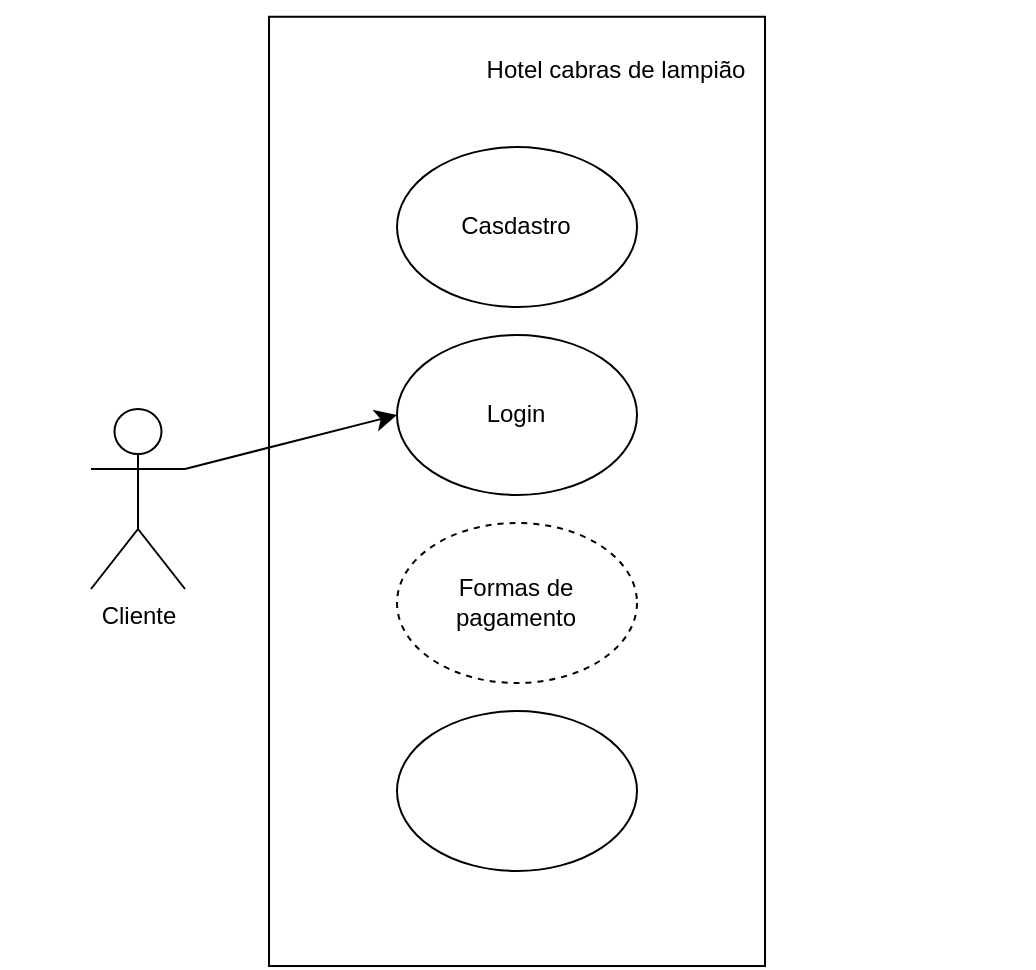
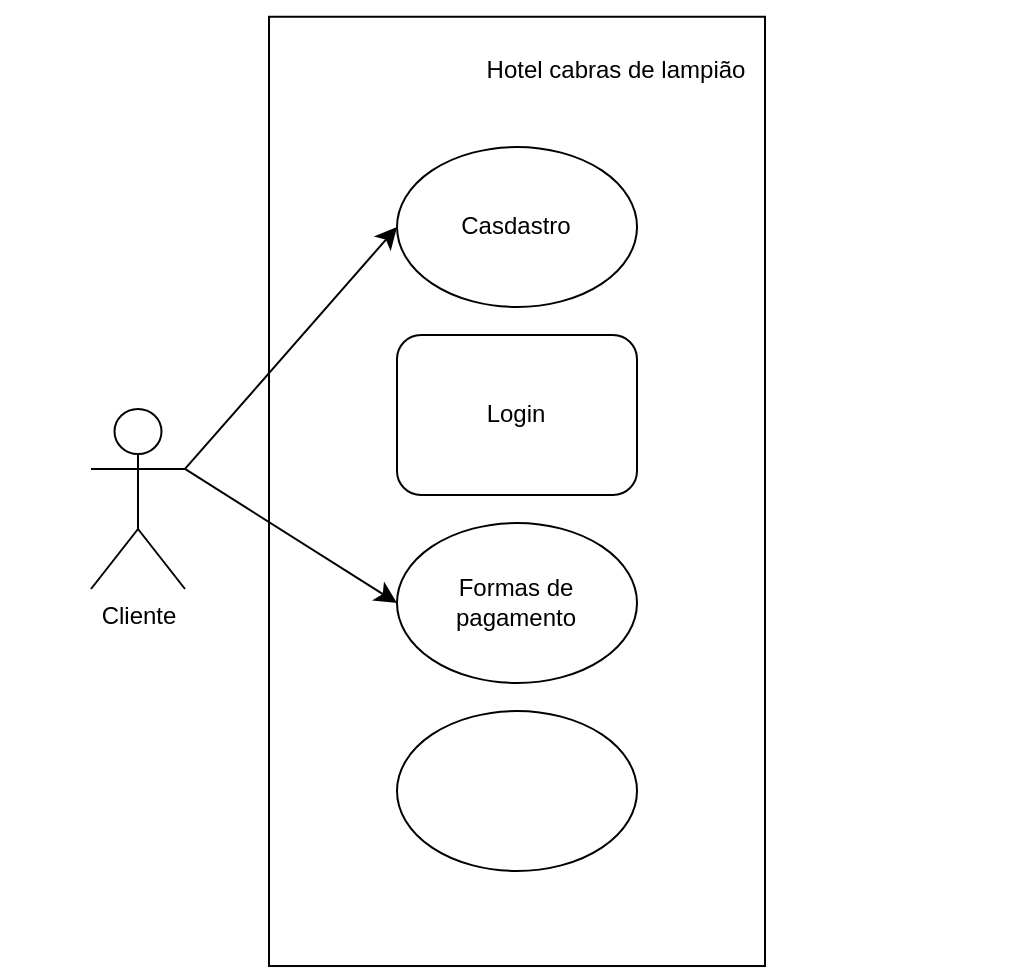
+ <mxCell id="4" style="edgeStyle=none;curved=1;rounded=0;orthogonalLoop=1;jettySize=auto;html=1;exitX=1;exitY=0.333;exitDx=0;exitDy=0;exitPerimeter=0;entryX=0;entryY=0.5;entryDx=0;entryDy=0;fontSize=12;startSize=8;endSize=8;" edge="1" parent="1" source="7" target="3"><mxGeometry relative="1" as="geometry" /></mxCell>
- <mxCell id="9" value="Login" style="ellipse;whiteSpace=wrap;html=1;" vertex="1" parent="1"><mxGeometry x="198" y="167" width="120" height="80" as="geometry" /></mxCell>
+ <mxCell id="9" value="Login" style="whiteSpace=wrap;html=1;rounded=1;" vertex="1" parent="1"><mxGeometry x="198" y="167" width="120" height="80" as="geometry" /></mxCell>
- <mxCell id="5" style="edgeStyle=none;curved=1;rounded=0;orthogonalLoop=1;jettySize=auto;html=1;exitX=1;exitY=0.333;exitDx=0;exitDy=0;exitPerimeter=0;entryX=0;entryY=0.5;entryDx=0;entryDy=0;fontSize=12;startSize=8;endSize=8;" edge="1" parent="1" source="7" target="9"><mxGeometry relative="1" as="geometry" /></mxCell>
+ <mxCell id="6" style="edgeStyle=none;curved=1;rounded=0;orthogonalLoop=1;jettySize=auto;html=1;exitX=1;exitY=0.333;exitDx=0;exitDy=0;exitPerimeter=0;entryX=0;entryY=0.5;entryDx=0;entryDy=0;fontSize=12;startSize=8;endSize=8;" edge="1" parent="1" source="7" target="10"><mxGeometry relative="1" as="geometry" /></mxCell>
- <mxCell id="10" value="Formas de pagamento" style="ellipse;whiteSpace=wrap;html=1;dashed=1;" vertex="1" parent="1"><mxGeometry x="198" y="261" width="120" height="80" as="geometry" /></mxCell>
+ <mxCell id="10" value="Formas de pagamento" style="ellipse;whiteSpace=wrap;html=1;" vertex="1" parent="1"><mxGeometry x="198" y="261" width="120" height="80" as="geometry" /></mxCell>
